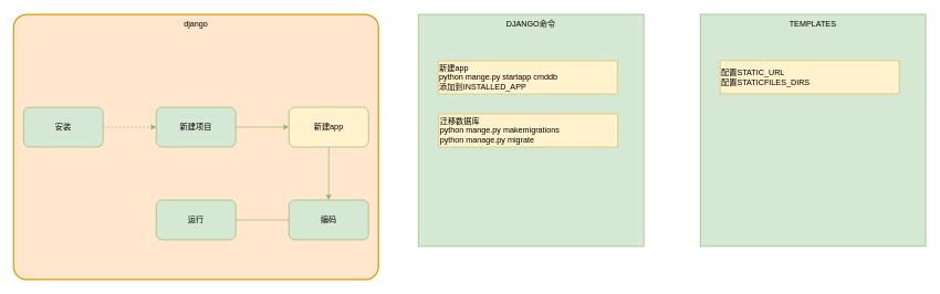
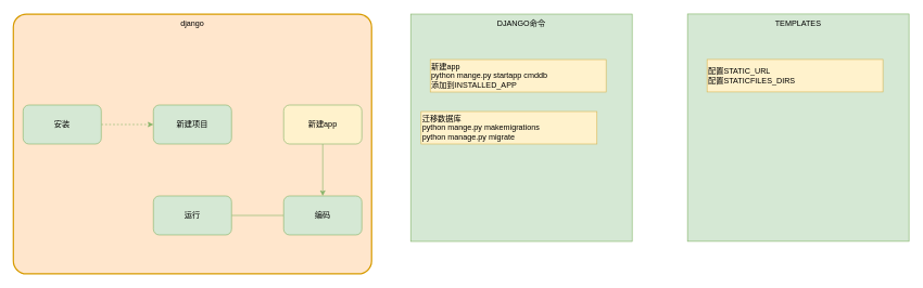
- <mxCell id="6" value="" style="edgeStyle=orthogonalEdgeStyle;rounded=0;orthogonalLoop=1;jettySize=auto;html=1;fillColor=#d5e8d4;strokeColor=#82b366;" edge="1" parent="1" source="7" target="9"><mxGeometry relative="1" as="geometry" /></mxCell>
- <mxCell id="14" value="迁移数据库&lt;br&gt;python mange.py makemigrations&lt;br&gt;python manage.py migrate&lt;br&gt;" style="text;html=1;strokeColor=#d6b656;fillColor=#fff2cc;align=left;verticalAlign=middle;whiteSpace=wrap;rounded=0;" vertex="1" parent="1"><mxGeometry x="661" y="171" width="270" height="50" as="geometry" /></mxCell>
+ <mxCell id="14" value="迁移数据库&lt;br&gt;python mange.py makemigrations&lt;br&gt;python manage.py migrate&lt;br&gt;" style="text;html=1;strokeColor=#d6b656;fillColor=#fff2cc;align=left;verticalAlign=middle;whiteSpace=wrap;rounded=0;" vertex="1" parent="1"><mxGeometry x="646" y="171" width="270" height="50" as="geometry" /></mxCell>
